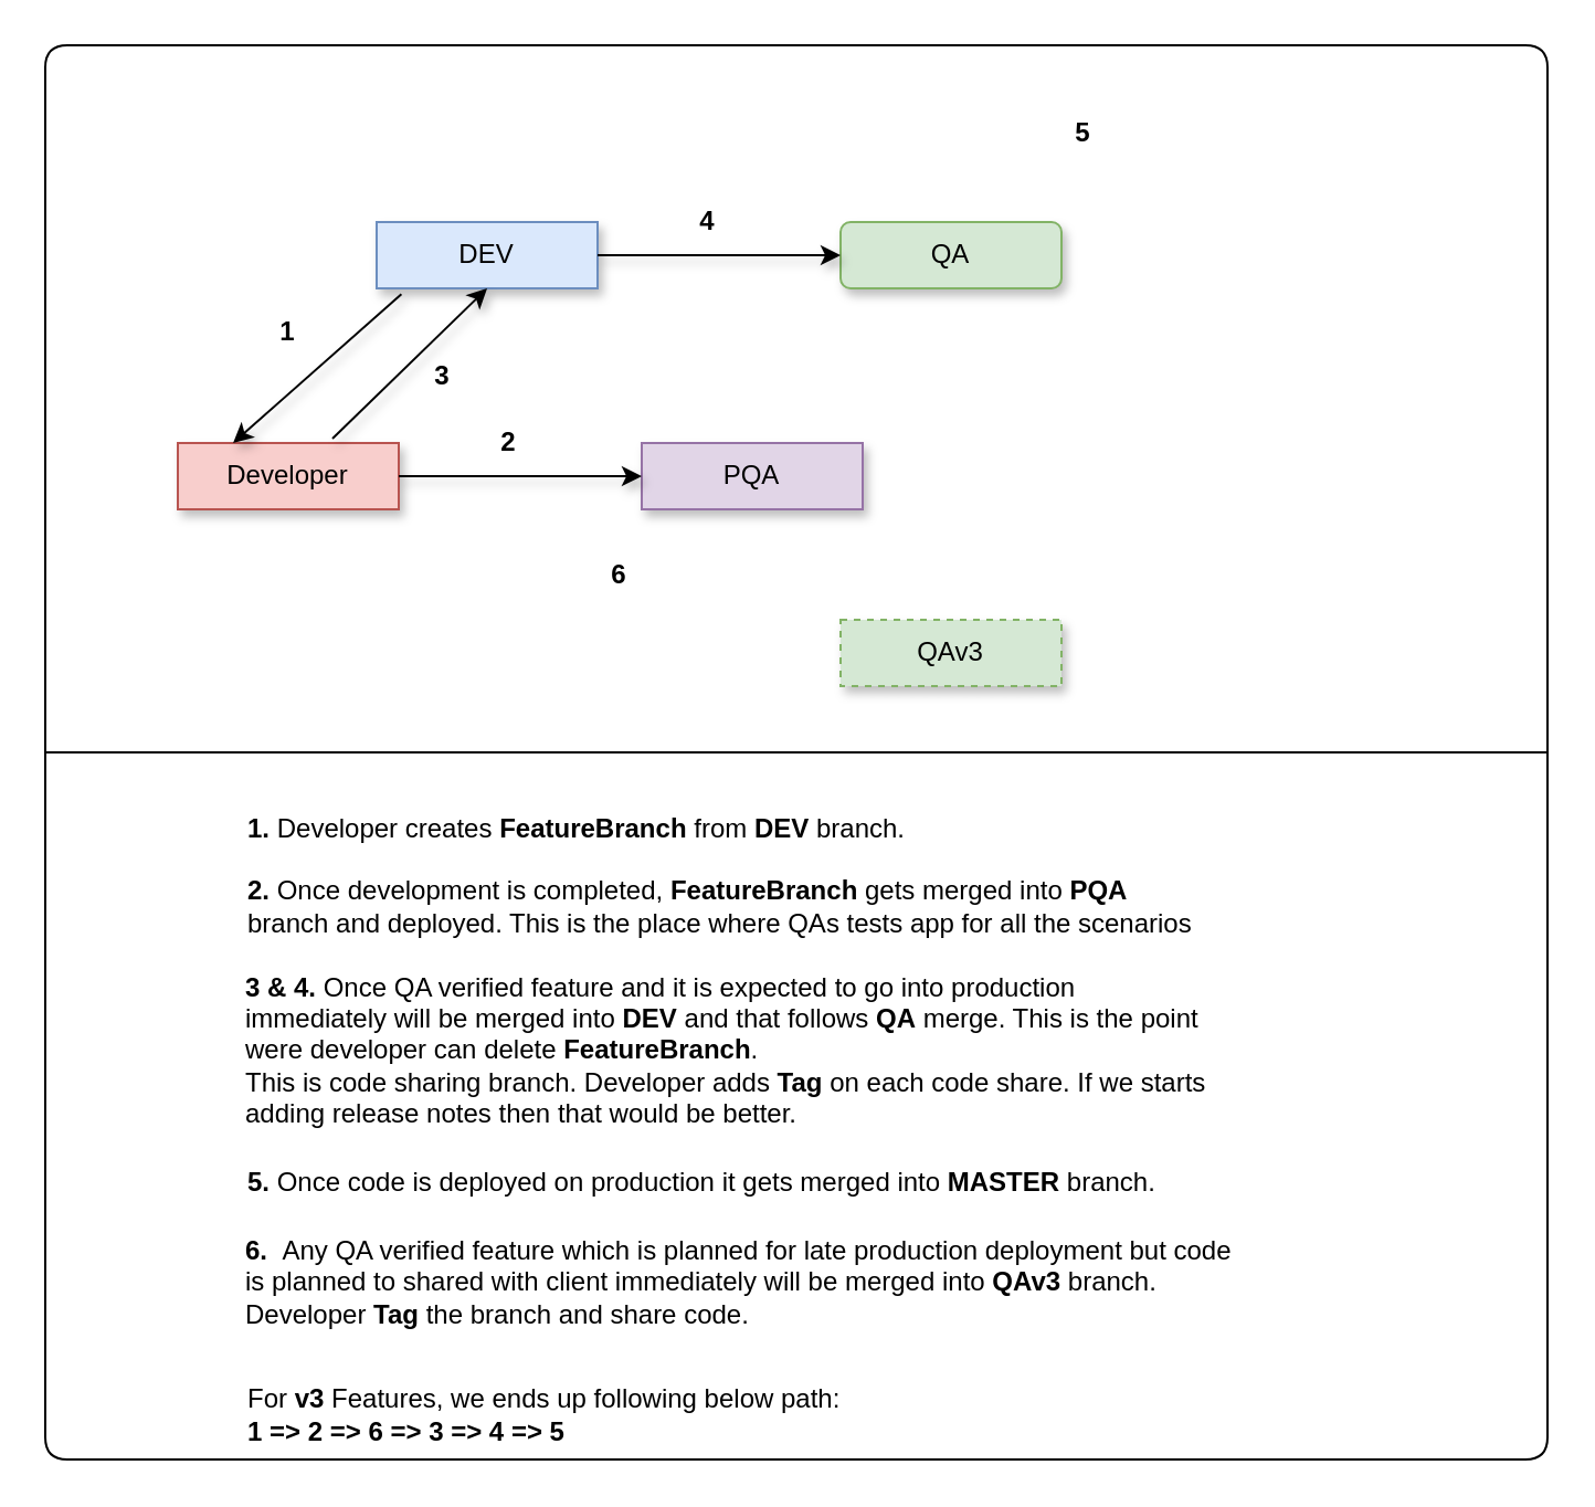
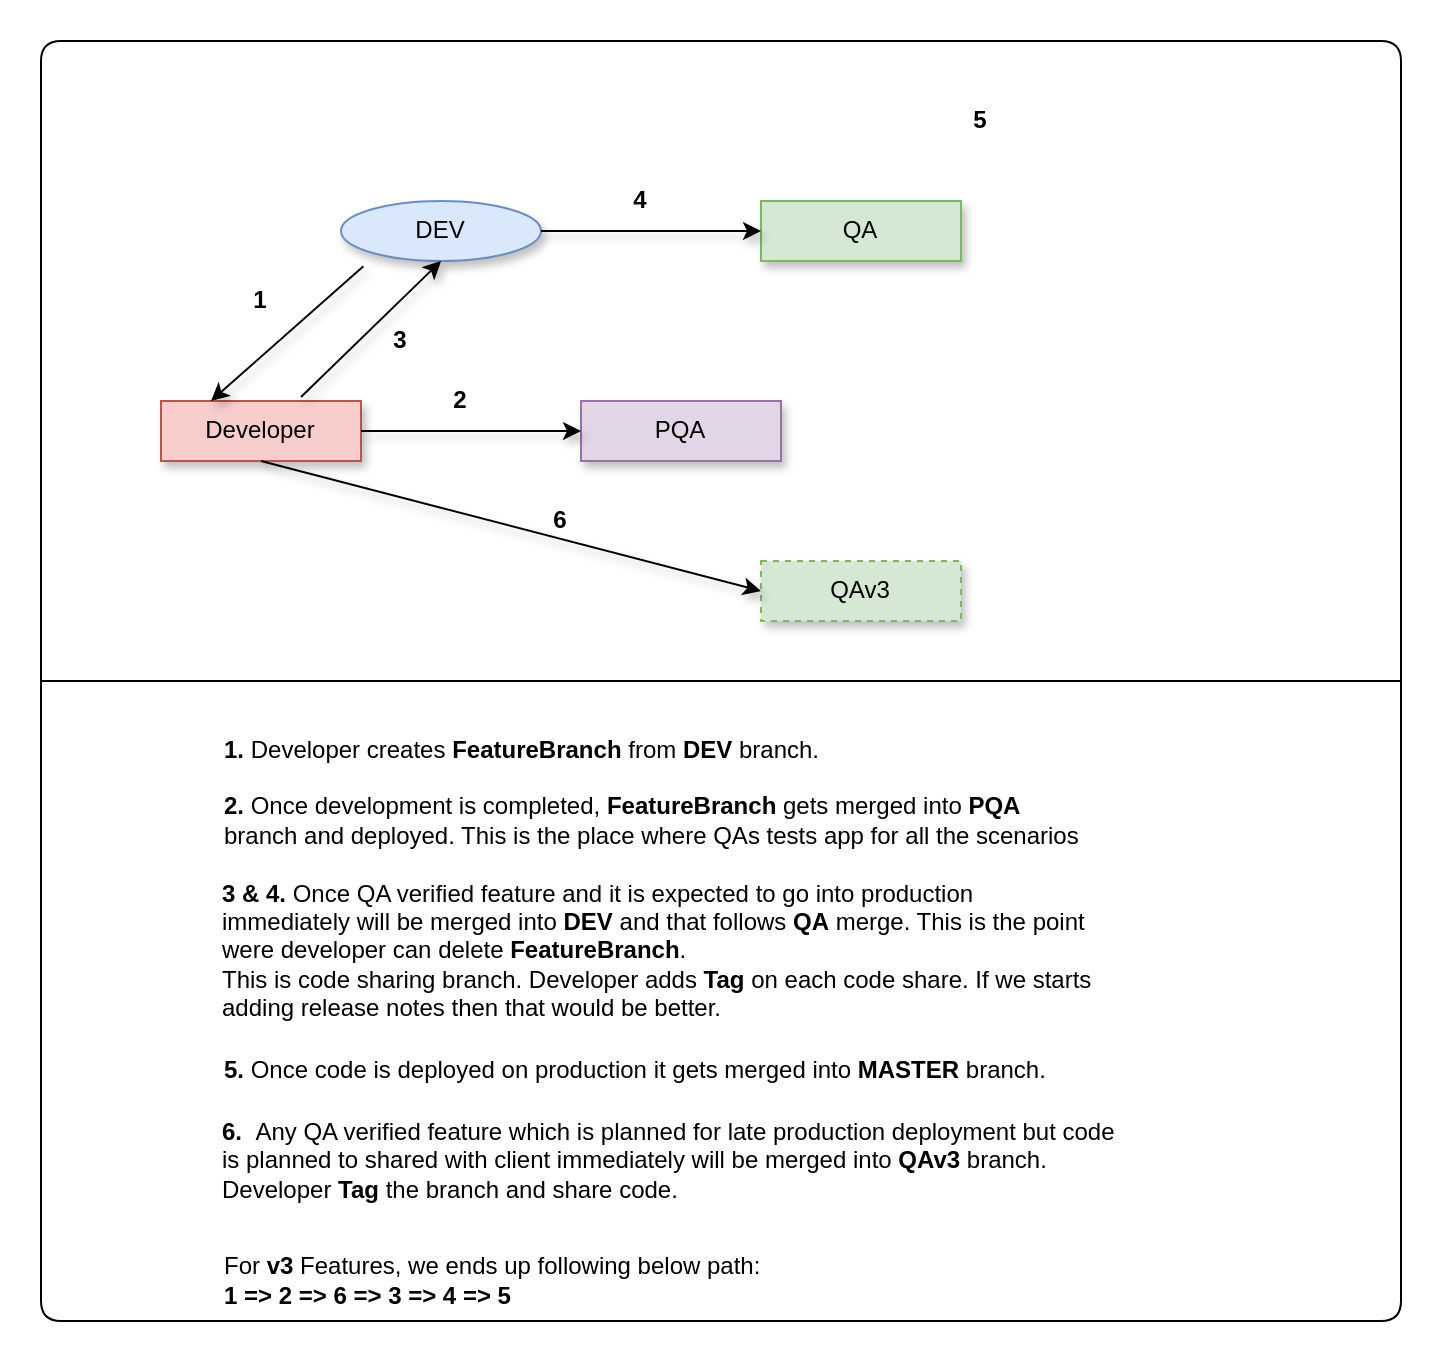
- <mxCell id="2" value="DEV" style="rounded=0;whiteSpace=wrap;html=1;fillColor=#dae8fc;strokeColor=#6c8ebf;shadow=1;" vertex="1" parent="1"><mxGeometry x="170" y="100" width="100" height="30" as="geometry" /></mxCell>
+ <mxCell id="2" value="DEV" style="ellipse;whiteSpace=wrap;html=1;fillColor=#dae8fc;strokeColor=#6c8ebf;shadow=1;" vertex="1" parent="1"><mxGeometry x="170" y="100" width="100" height="30" as="geometry" /></mxCell>
- <mxCell id="3" value="QA" style="whiteSpace=wrap;html=1;fillColor=#d5e8d4;strokeColor=#82b366;shadow=1;sketch=0;glass=0;rounded=1;" vertex="1" parent="1"><mxGeometry x="380" y="100" width="100" height="30" as="geometry" /></mxCell>
+ <mxCell id="3" value="QA" style="rounded=0;whiteSpace=wrap;html=1;fillColor=#d5e8d4;strokeColor=#82b366;shadow=1;sketch=0;glass=0;" vertex="1" parent="1"><mxGeometry x="380" y="100" width="100" height="30" as="geometry" /></mxCell>
+ <mxCell id="14" value="" style="endArrow=classic;html=1;exitX=0.5;exitY=1;exitDx=0;exitDy=0;entryX=0;entryY=0.5;entryDx=0;entryDy=0;shadow=1;" edge="1" parent="1" source="6" target="5"><mxGeometry width="50" height="50" relative="1" as="geometry"><mxPoint x="320" y="180" as="sourcePoint" /><mxPoint x="370" y="130" as="targetPoint" /></mxGeometry></mxCell>
